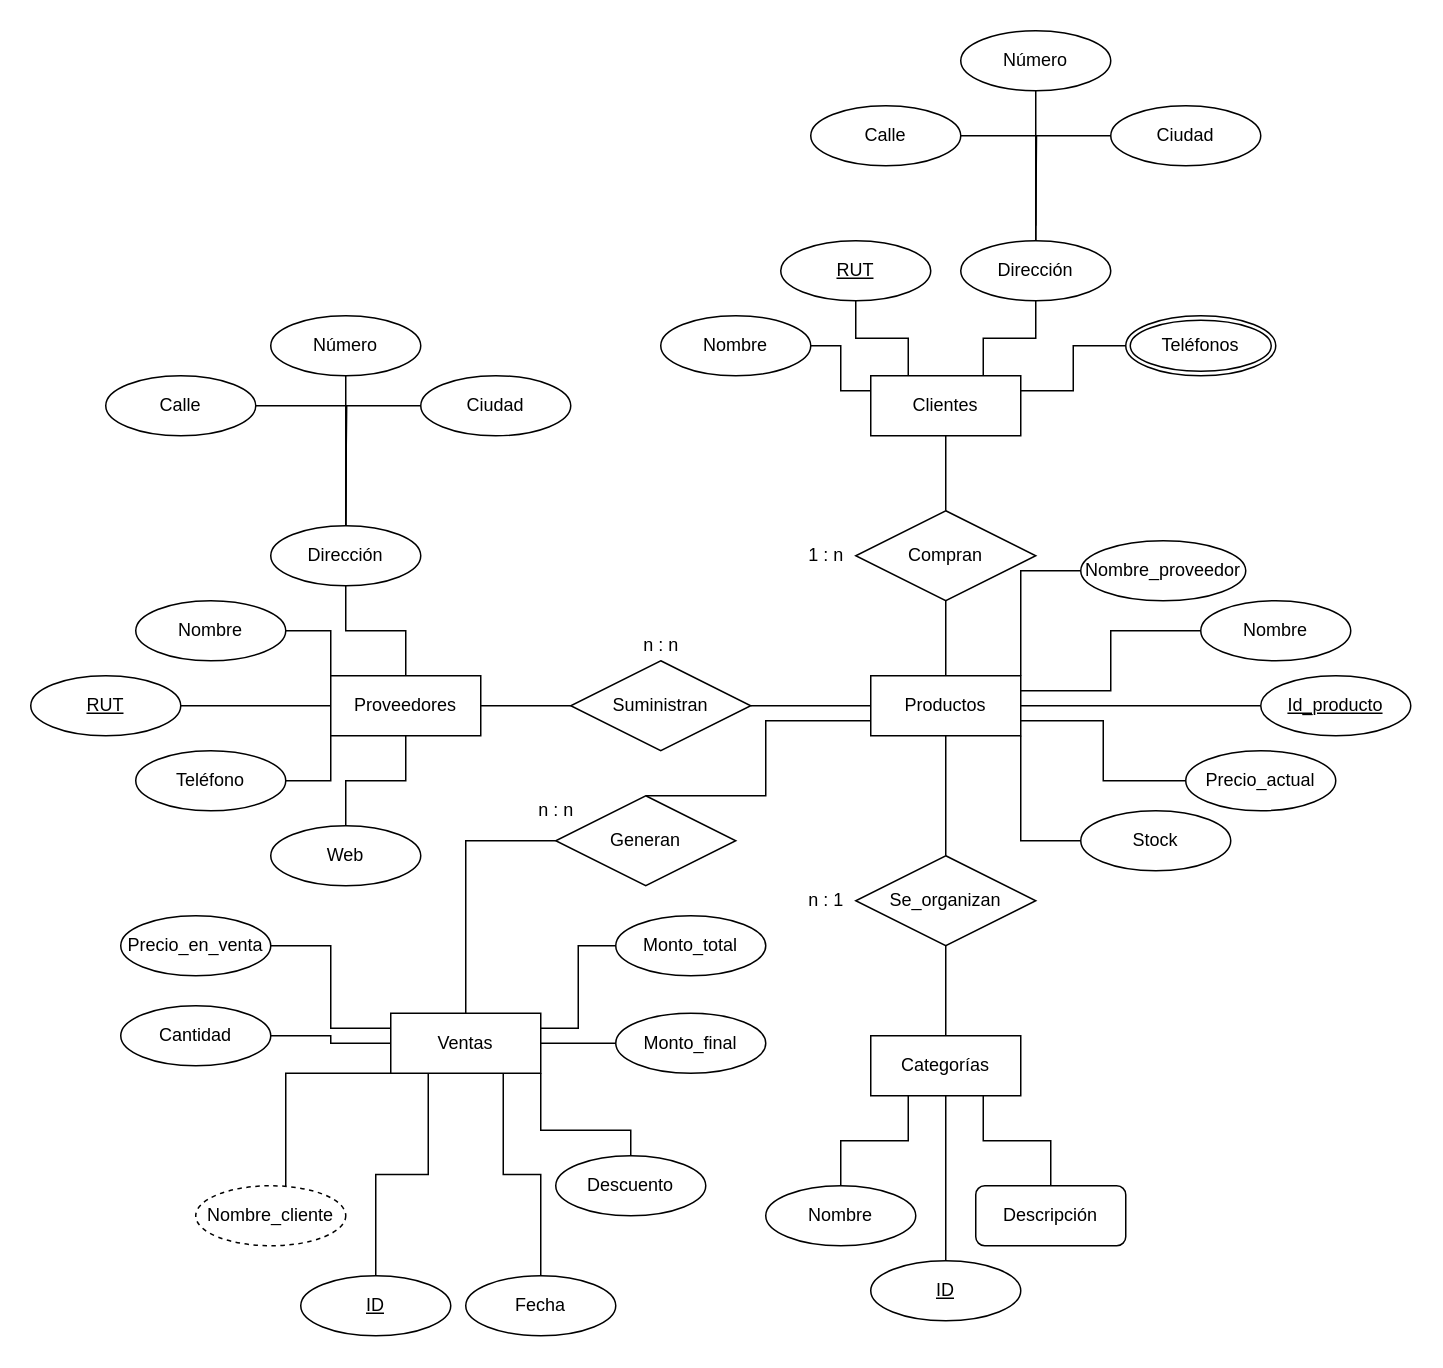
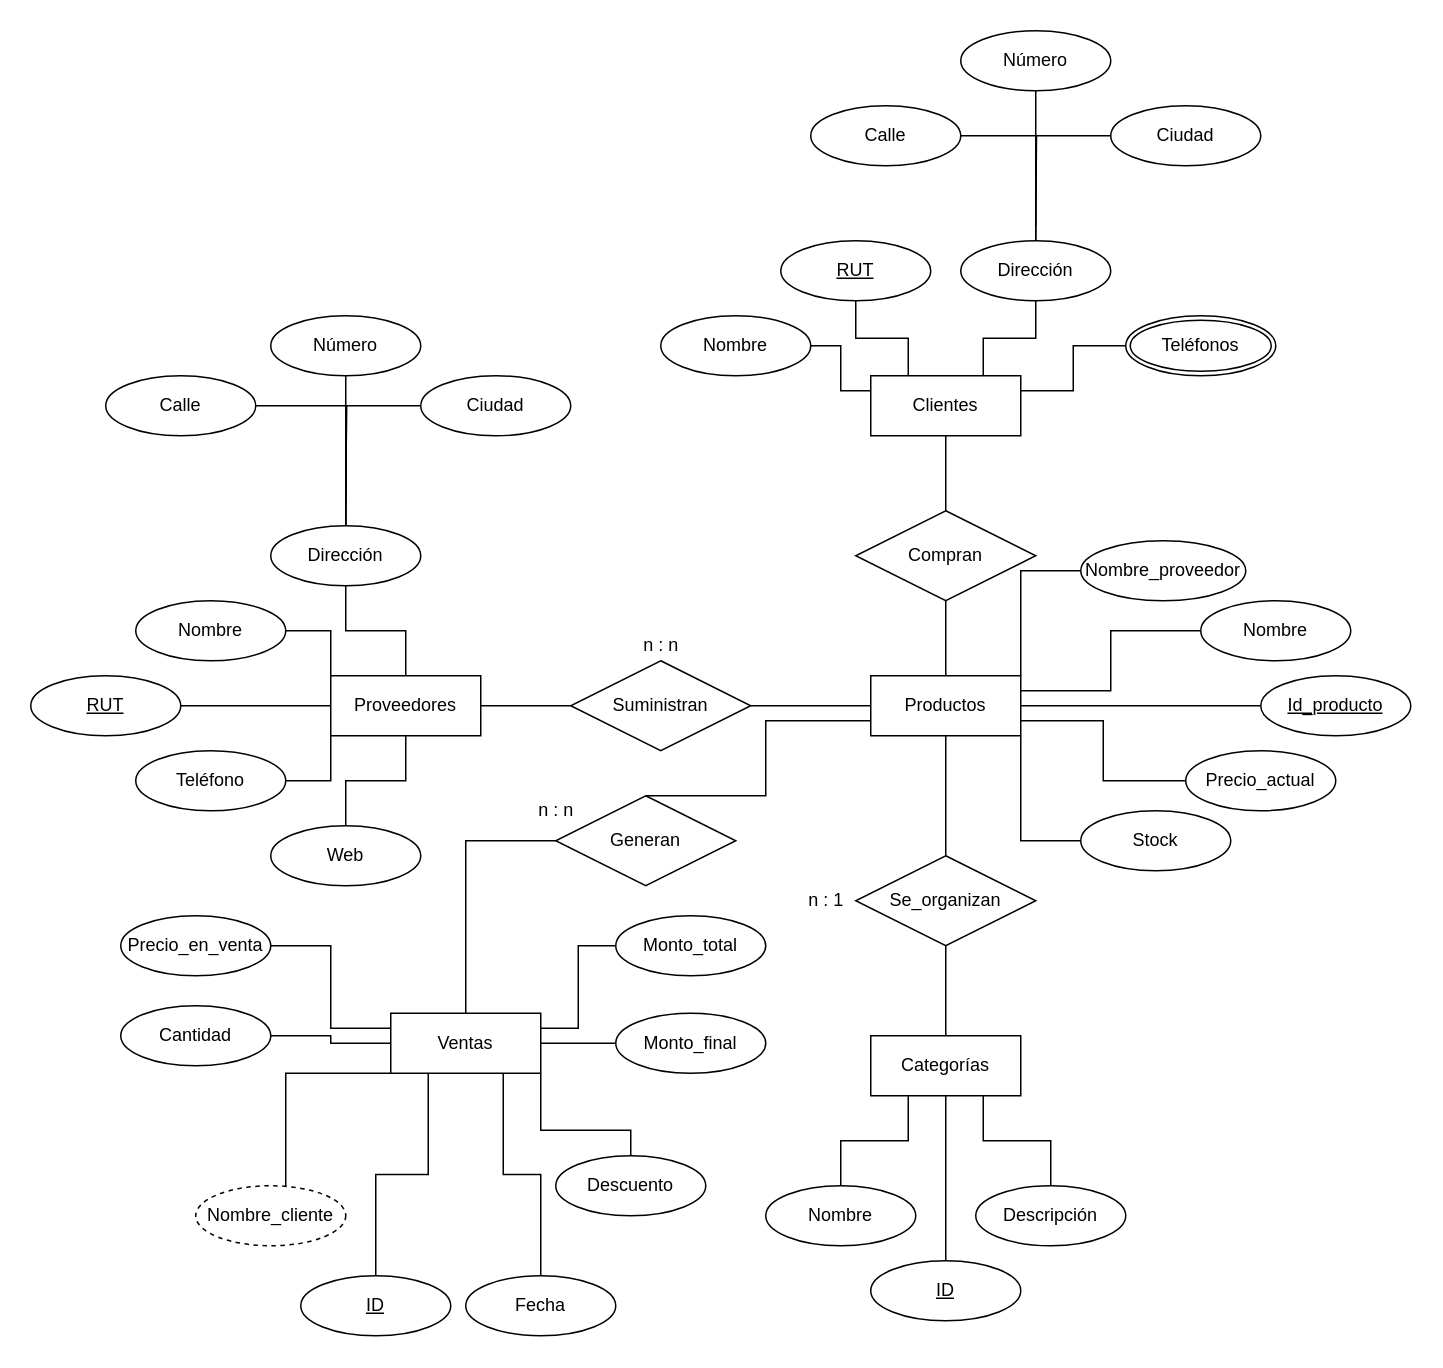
- <mxCell id="81" value="1 : n" style="text;html=1;resizable=0;autosize=1;align=center;verticalAlign=middle;points=[];fillColor=none;strokeColor=none;rounded=0;" vertex="1" parent="1"><mxGeometry x="530" y="360" width="40" height="20" as="geometry" /></mxCell>
- <mxCell id="64" value="Descripción" style="whiteSpace=wrap;html=1;align=center;rounded=1;" vertex="1" parent="1"><mxGeometry x="650" y="790" width="100" height="40" as="geometry" /></mxCell>
+ <mxCell id="64" value="Descripción" style="ellipse;whiteSpace=wrap;html=1;align=center;" vertex="1" parent="1"><mxGeometry x="650" y="790" width="100" height="40" as="geometry" /></mxCell>
